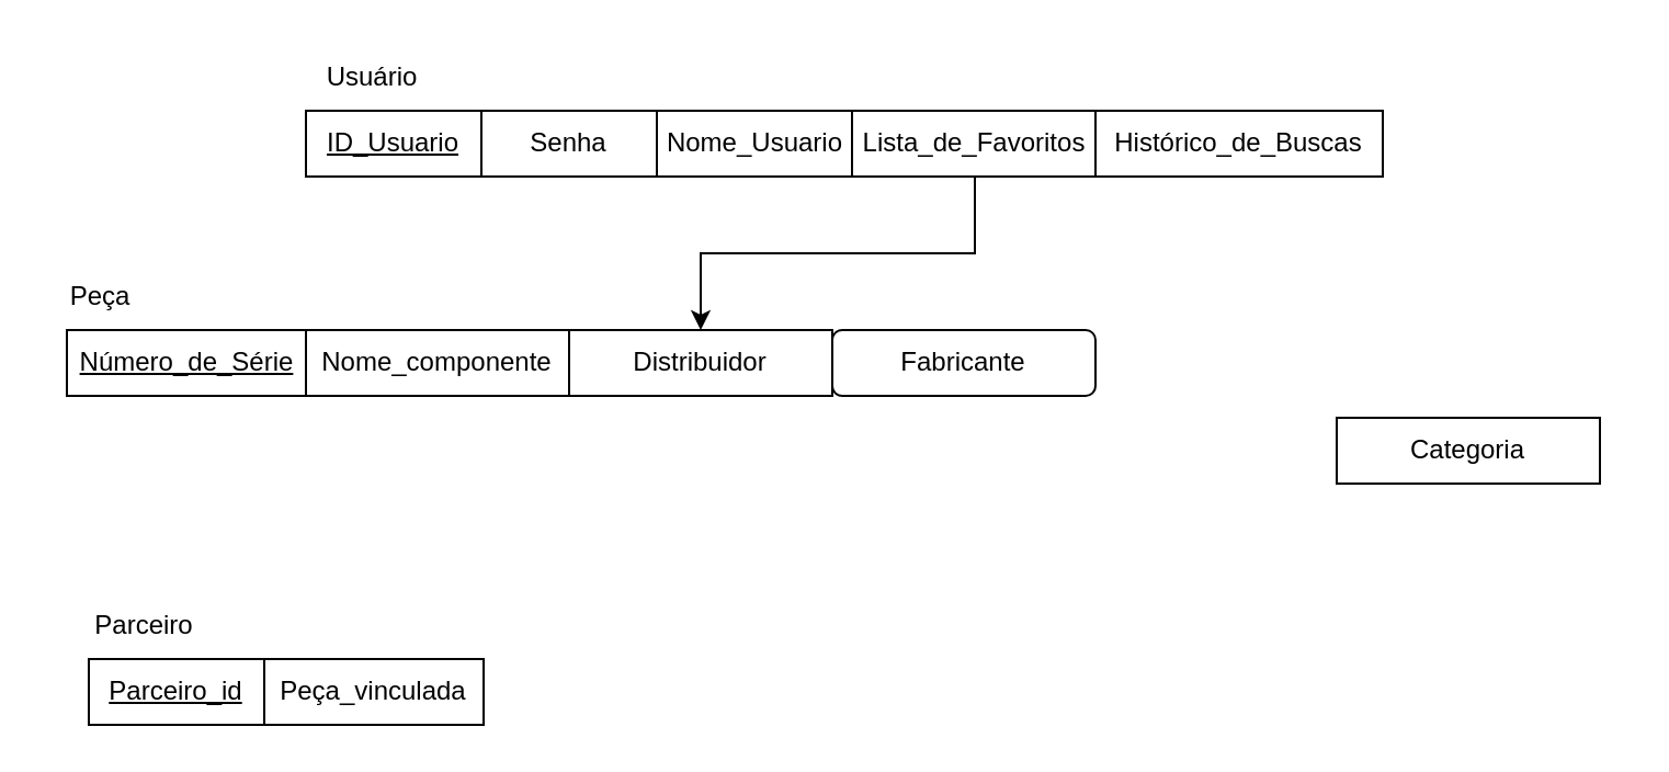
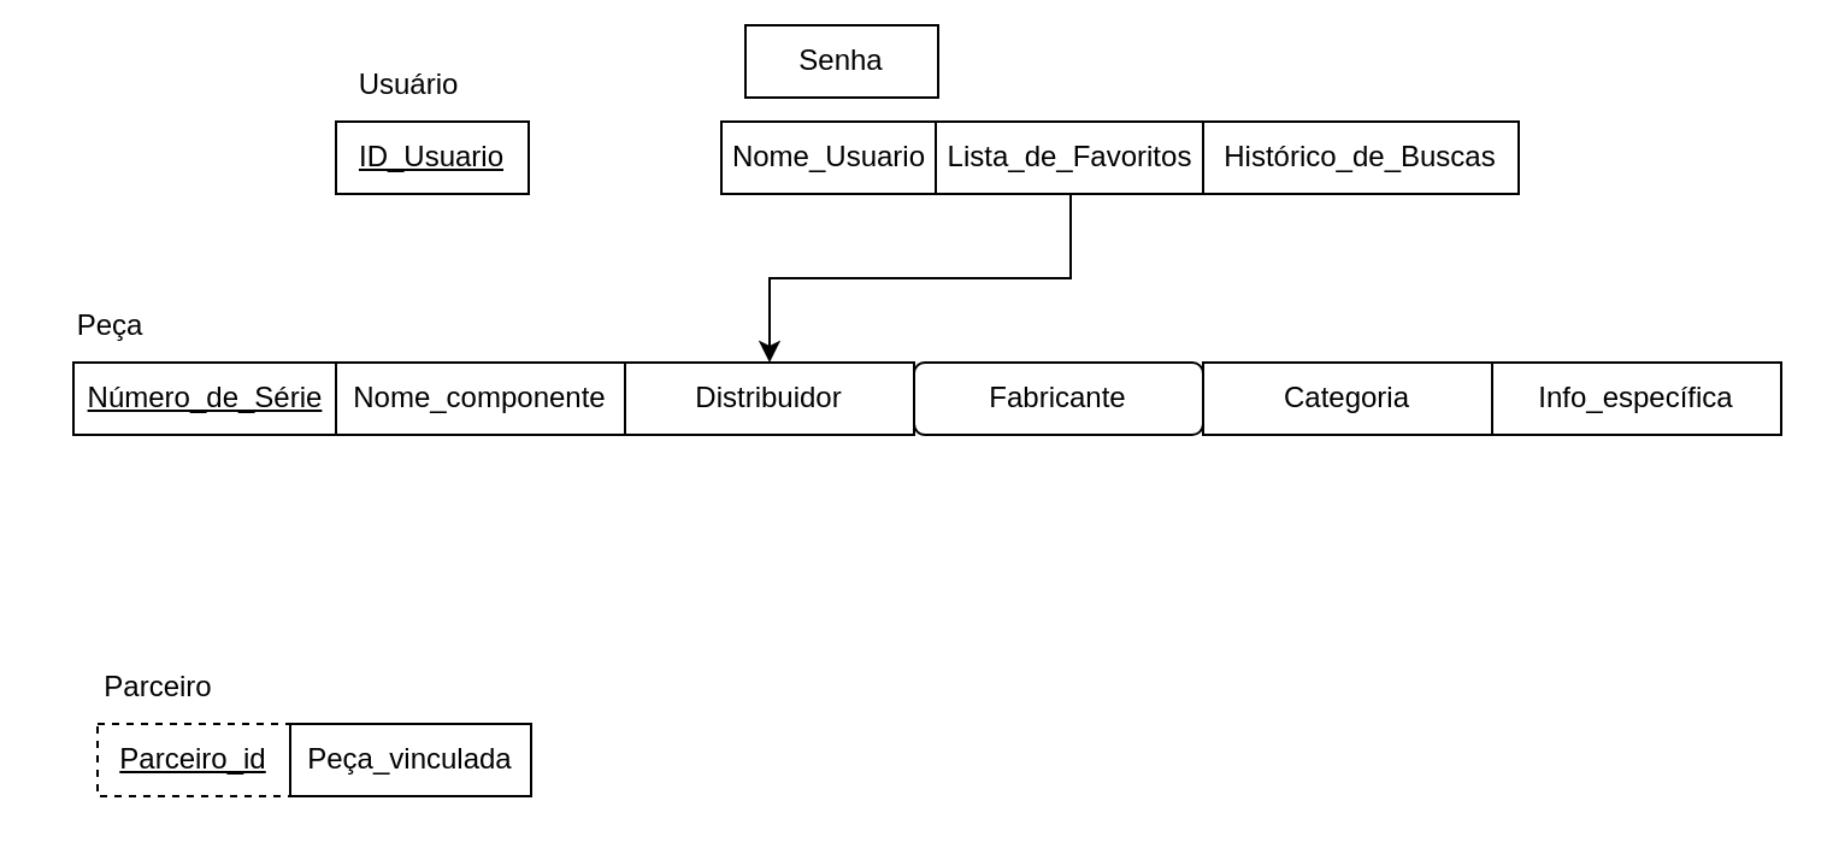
- <mxCell id="6" value="Senha" style="whiteSpace=wrap;html=1;align=center;" vertex="1" parent="1"><mxGeometry x="219" y="50" width="80" height="30" as="geometry" /></mxCell>
+ <mxCell id="6" value="Senha" style="whiteSpace=wrap;html=1;align=center;" vertex="1" parent="1"><mxGeometry x="309" y="10" width="80" height="30" as="geometry" /></mxCell>
+ <mxCell id="18" value="Info_específica" style="whiteSpace=wrap;html=1;align=center;" vertex="1" parent="1"><mxGeometry x="619" y="150" width="120" height="30" as="geometry" /></mxCell>
- <mxCell id="17" value="Categoria" style="whiteSpace=wrap;html=1;align=center;" vertex="1" parent="1"><mxGeometry x="609" y="190" width="120" height="30" as="geometry" /></mxCell>
+ <mxCell id="17" value="Categoria" style="whiteSpace=wrap;html=1;align=center;" vertex="1" parent="1"><mxGeometry x="499" y="150" width="120" height="30" as="geometry" /></mxCell>
- <mxCell id="15" value="&lt;u&gt;Parceiro_id&lt;/u&gt;" style="whiteSpace=wrap;html=1;align=center;" vertex="1" parent="1"><mxGeometry x="40" y="300" width="80" height="30" as="geometry" /></mxCell>
+ <mxCell id="15" value="&lt;u&gt;Parceiro_id&lt;/u&gt;" style="whiteSpace=wrap;html=1;align=center;dashed=1;" vertex="1" parent="1"><mxGeometry x="40" y="300" width="80" height="30" as="geometry" /></mxCell>
